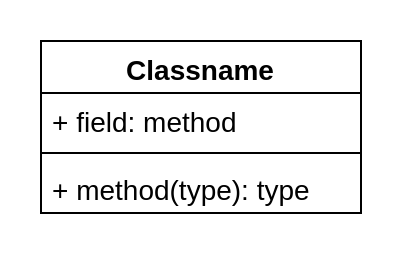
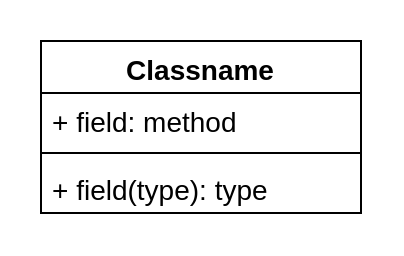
- <mxCell id="5" value="+ method(type): type" style="text;strokeColor=none;fillColor=none;align=left;verticalAlign=top;spacingLeft=4;spacingRight=4;overflow=hidden;rotatable=0;points=[[0,0.5],[1,0.5]];portConstraint=eastwest;fontSize=14;" vertex="1" parent="2"><mxGeometry y="60" width="160" height="26" as="geometry" /></mxCell>
+ <mxCell id="5" value="+ field(type): type" style="text;strokeColor=none;fillColor=none;align=left;verticalAlign=top;spacingLeft=4;spacingRight=4;overflow=hidden;rotatable=0;points=[[0,0.5],[1,0.5]];portConstraint=eastwest;fontSize=14;" vertex="1" parent="2"><mxGeometry y="60" width="160" height="26" as="geometry" /></mxCell>
